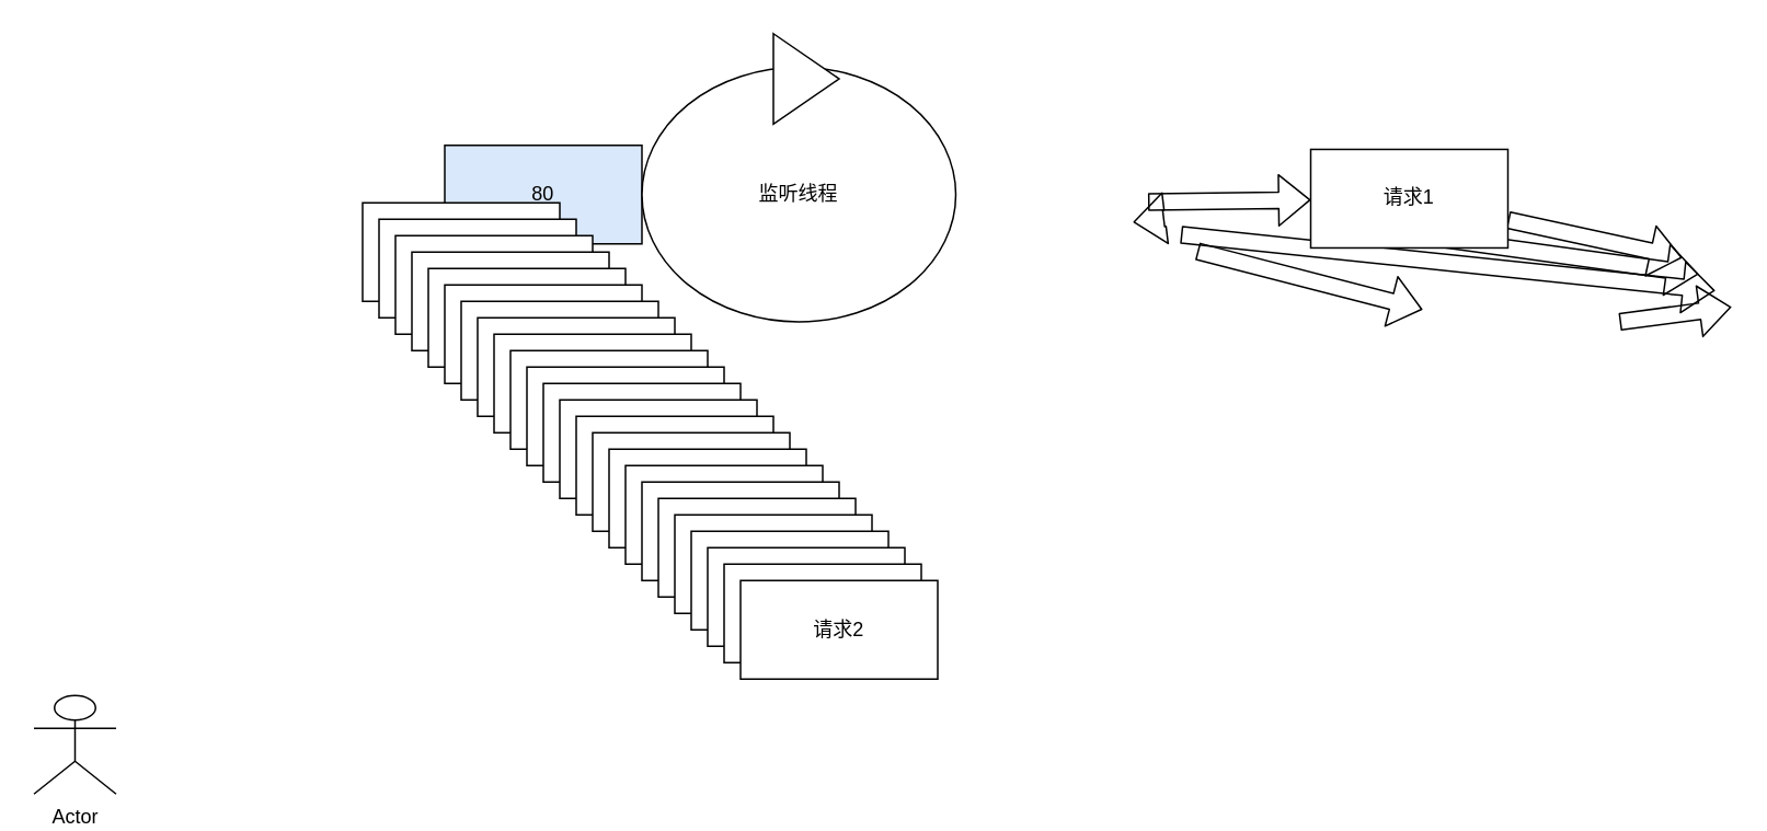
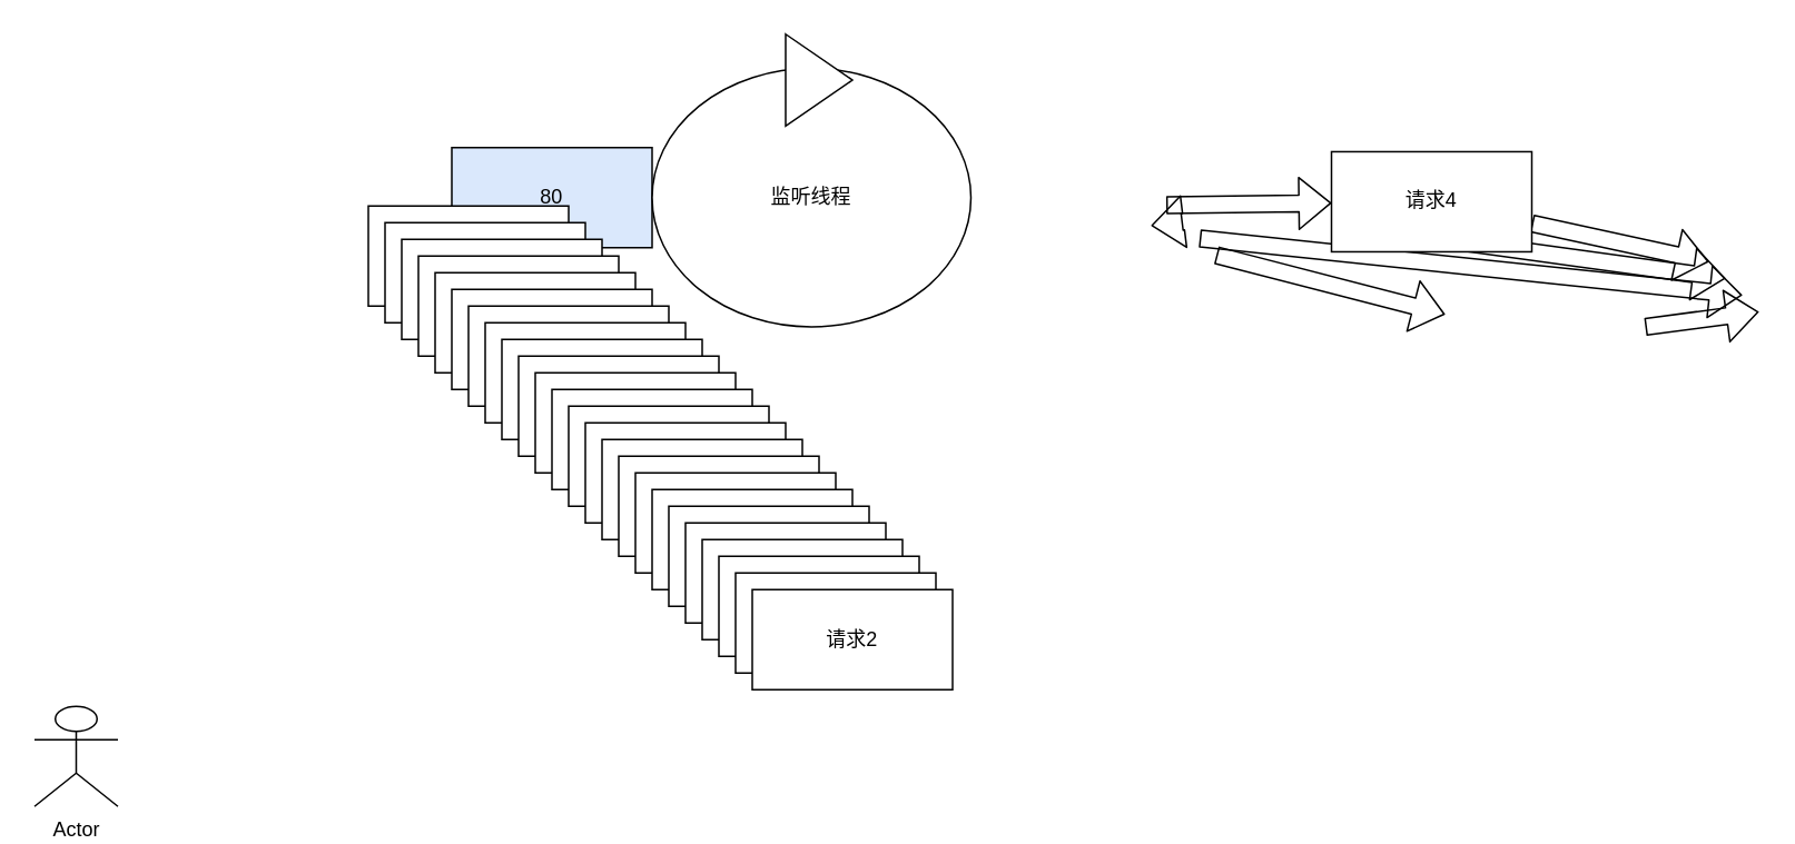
- <mxCell id="10" value="请求1" style="rounded=0;whiteSpace=wrap;html=1;" vertex="1" parent="1"><mxGeometry x="797" y="90.47" width="120" height="60" as="geometry" /></mxCell>
+ <mxCell id="10" value="请求4" style="rounded=0;whiteSpace=wrap;html=1;" vertex="1" parent="1"><mxGeometry x="797" y="90.47" width="120" height="60" as="geometry" /></mxCell>
